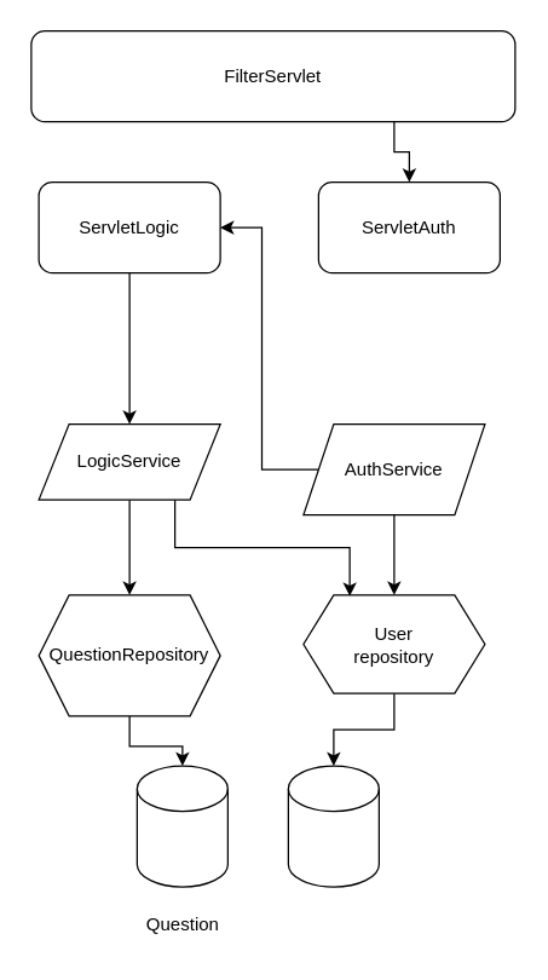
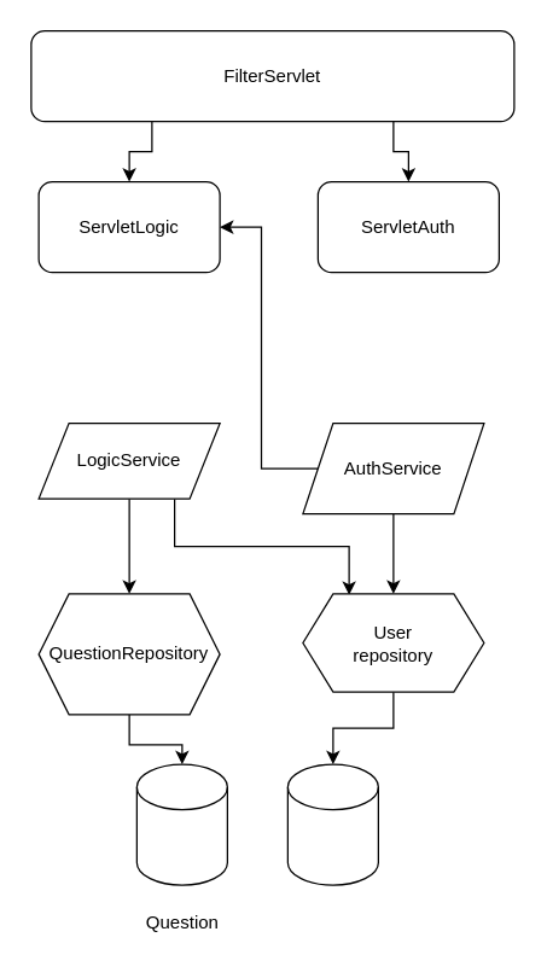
+ <mxCell id="15" style="edgeStyle=orthogonalEdgeStyle;rounded=0;orthogonalLoop=1;jettySize=auto;html=1;exitX=0.25;exitY=1;exitDx=0;exitDy=0;" parent="1" source="16" target="12" edge="1"><mxGeometry relative="1" as="geometry" /></mxCell>
- <mxCell id="11" style="edgeStyle=orthogonalEdgeStyle;rounded=0;orthogonalLoop=1;jettySize=auto;html=1;exitX=0.5;exitY=1;exitDx=0;exitDy=0;" parent="1" source="12" target="5" edge="1"><mxGeometry relative="1" as="geometry" /></mxCell>
